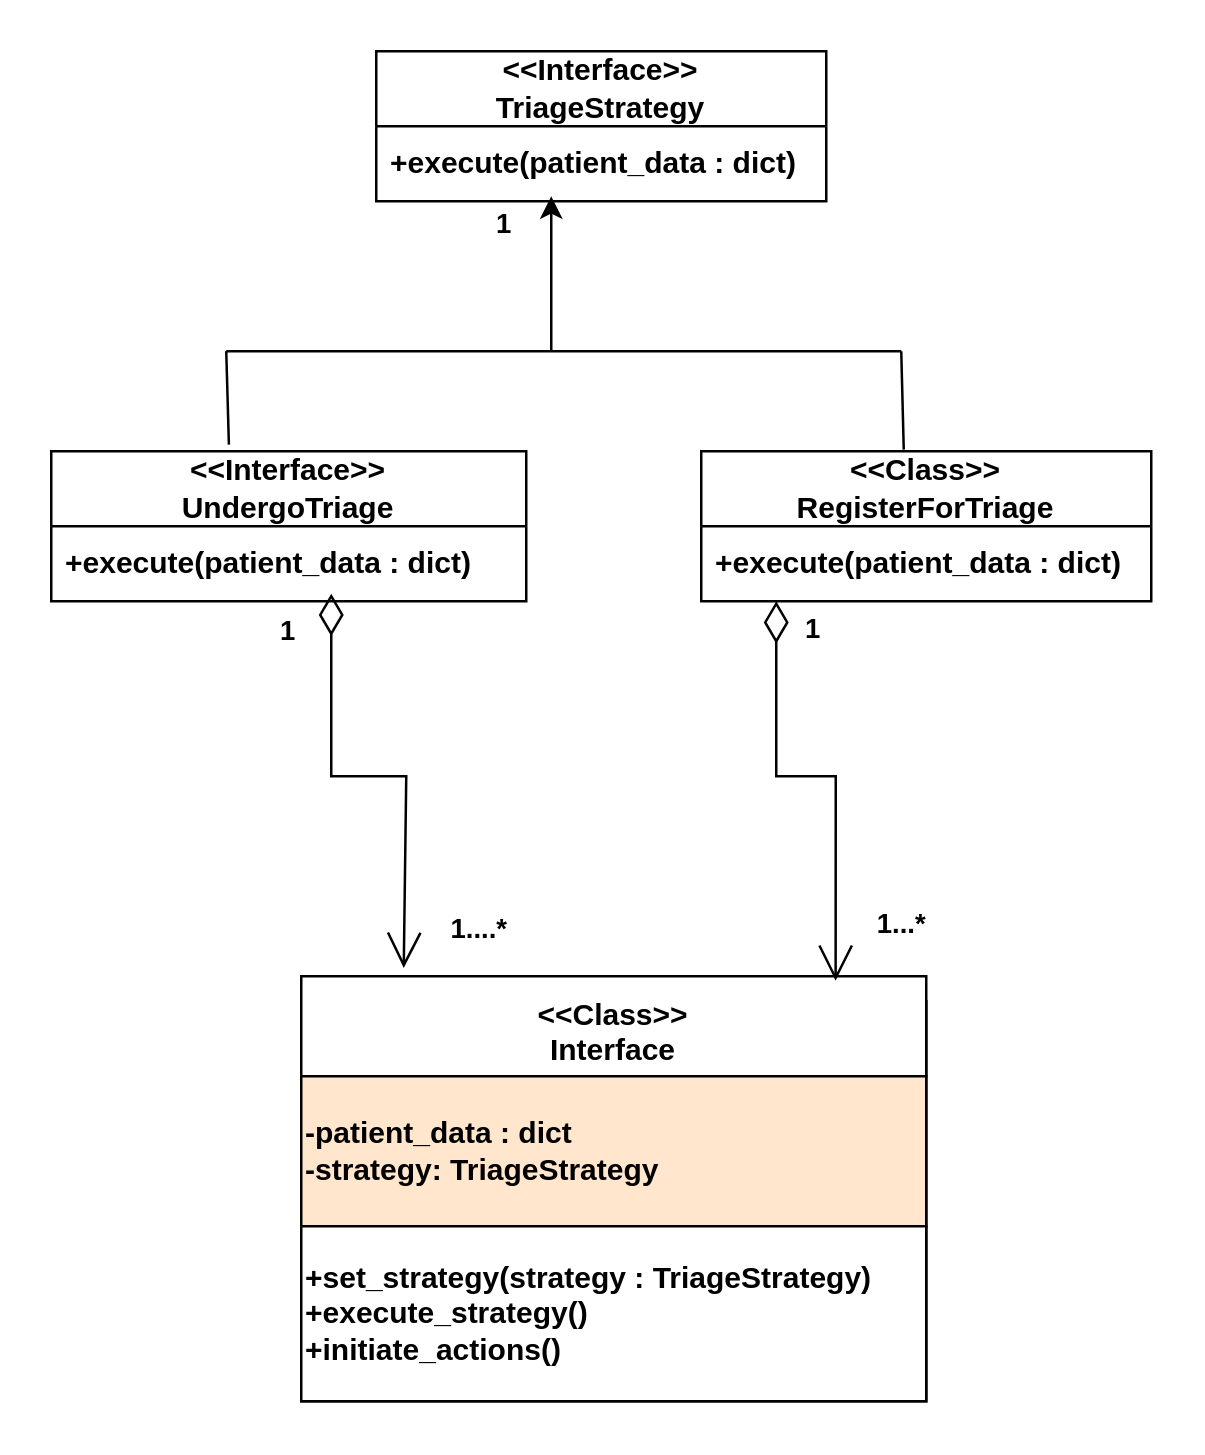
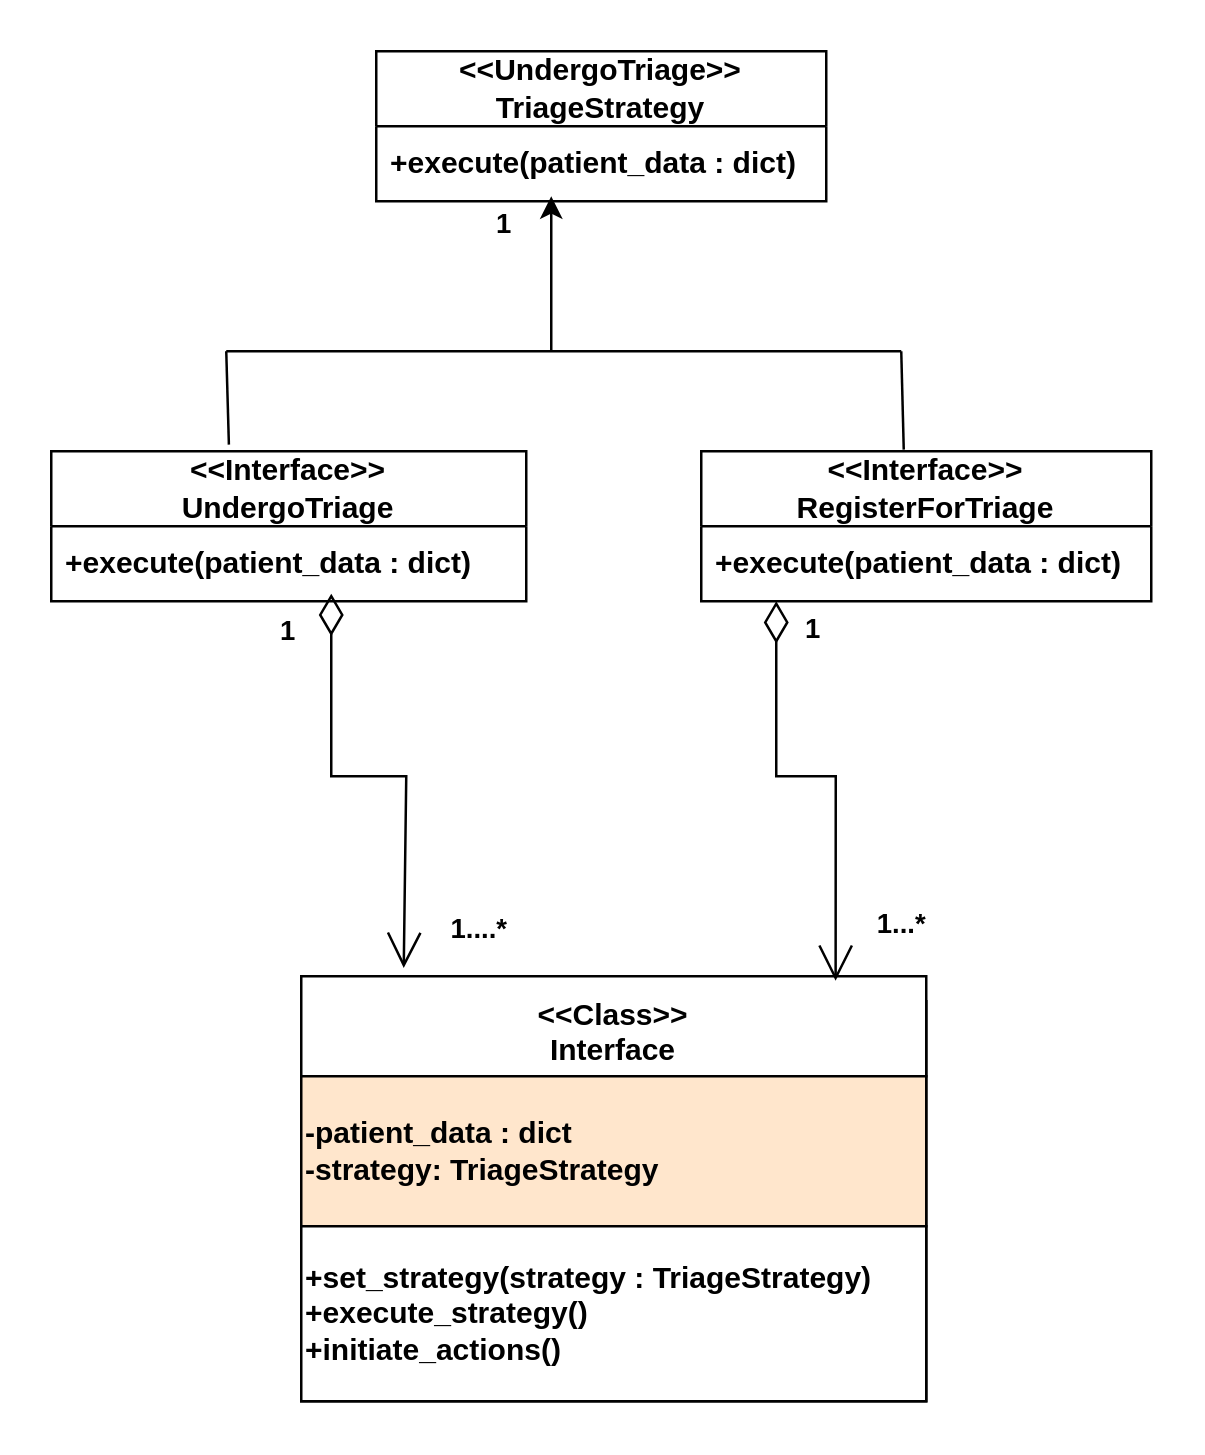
- <mxCell id="2" value="&amp;lt;&amp;lt;Interface&amp;gt;&amp;gt;&lt;div&gt;TriageStrategy&lt;/div&gt;" style="swimlane;fontStyle=1;childLayout=stackLayout;horizontal=1;startSize=30;horizontalStack=0;resizeParent=1;resizeParentMax=0;resizeLast=0;collapsible=1;marginBottom=0;whiteSpace=wrap;html=1;" parent="1" vertex="1"><mxGeometry x="150" y="20" width="180" height="60" as="geometry"><mxRectangle x="350" y="70" width="120" height="40" as="alternateBounds" /></mxGeometry></mxCell>
+ <mxCell id="2" value="&amp;lt;&amp;lt;UndergoTriage&amp;gt;&amp;gt;&lt;div&gt;TriageStrategy&lt;/div&gt;" style="swimlane;fontStyle=1;childLayout=stackLayout;horizontal=1;startSize=30;horizontalStack=0;resizeParent=1;resizeParentMax=0;resizeLast=0;collapsible=1;marginBottom=0;whiteSpace=wrap;html=1;" parent="1" vertex="1"><mxGeometry x="150" y="20" width="180" height="60" as="geometry"><mxRectangle x="350" y="70" width="120" height="40" as="alternateBounds" /></mxGeometry></mxCell>
- <mxCell id="6" value="&amp;lt;&amp;lt;Class&amp;gt;&amp;gt;&lt;div&gt;RegisterForTriage&lt;/div&gt;" style="swimlane;fontStyle=1;childLayout=stackLayout;horizontal=1;startSize=30;horizontalStack=0;resizeParent=1;resizeParentMax=0;resizeLast=0;collapsible=1;marginBottom=0;whiteSpace=wrap;html=1;" parent="1" vertex="1"><mxGeometry x="280" y="180" width="180" height="60" as="geometry"><mxRectangle x="350" y="70" width="120" height="40" as="alternateBounds" /></mxGeometry></mxCell>
+ <mxCell id="6" value="&amp;lt;&amp;lt;Interface&amp;gt;&amp;gt;&lt;div&gt;RegisterForTriage&lt;/div&gt;" style="swimlane;fontStyle=1;childLayout=stackLayout;horizontal=1;startSize=30;horizontalStack=0;resizeParent=1;resizeParentMax=0;resizeLast=0;collapsible=1;marginBottom=0;whiteSpace=wrap;html=1;" parent="1" vertex="1"><mxGeometry x="280" y="180" width="180" height="60" as="geometry"><mxRectangle x="350" y="70" width="120" height="40" as="alternateBounds" /></mxGeometry></mxCell>
